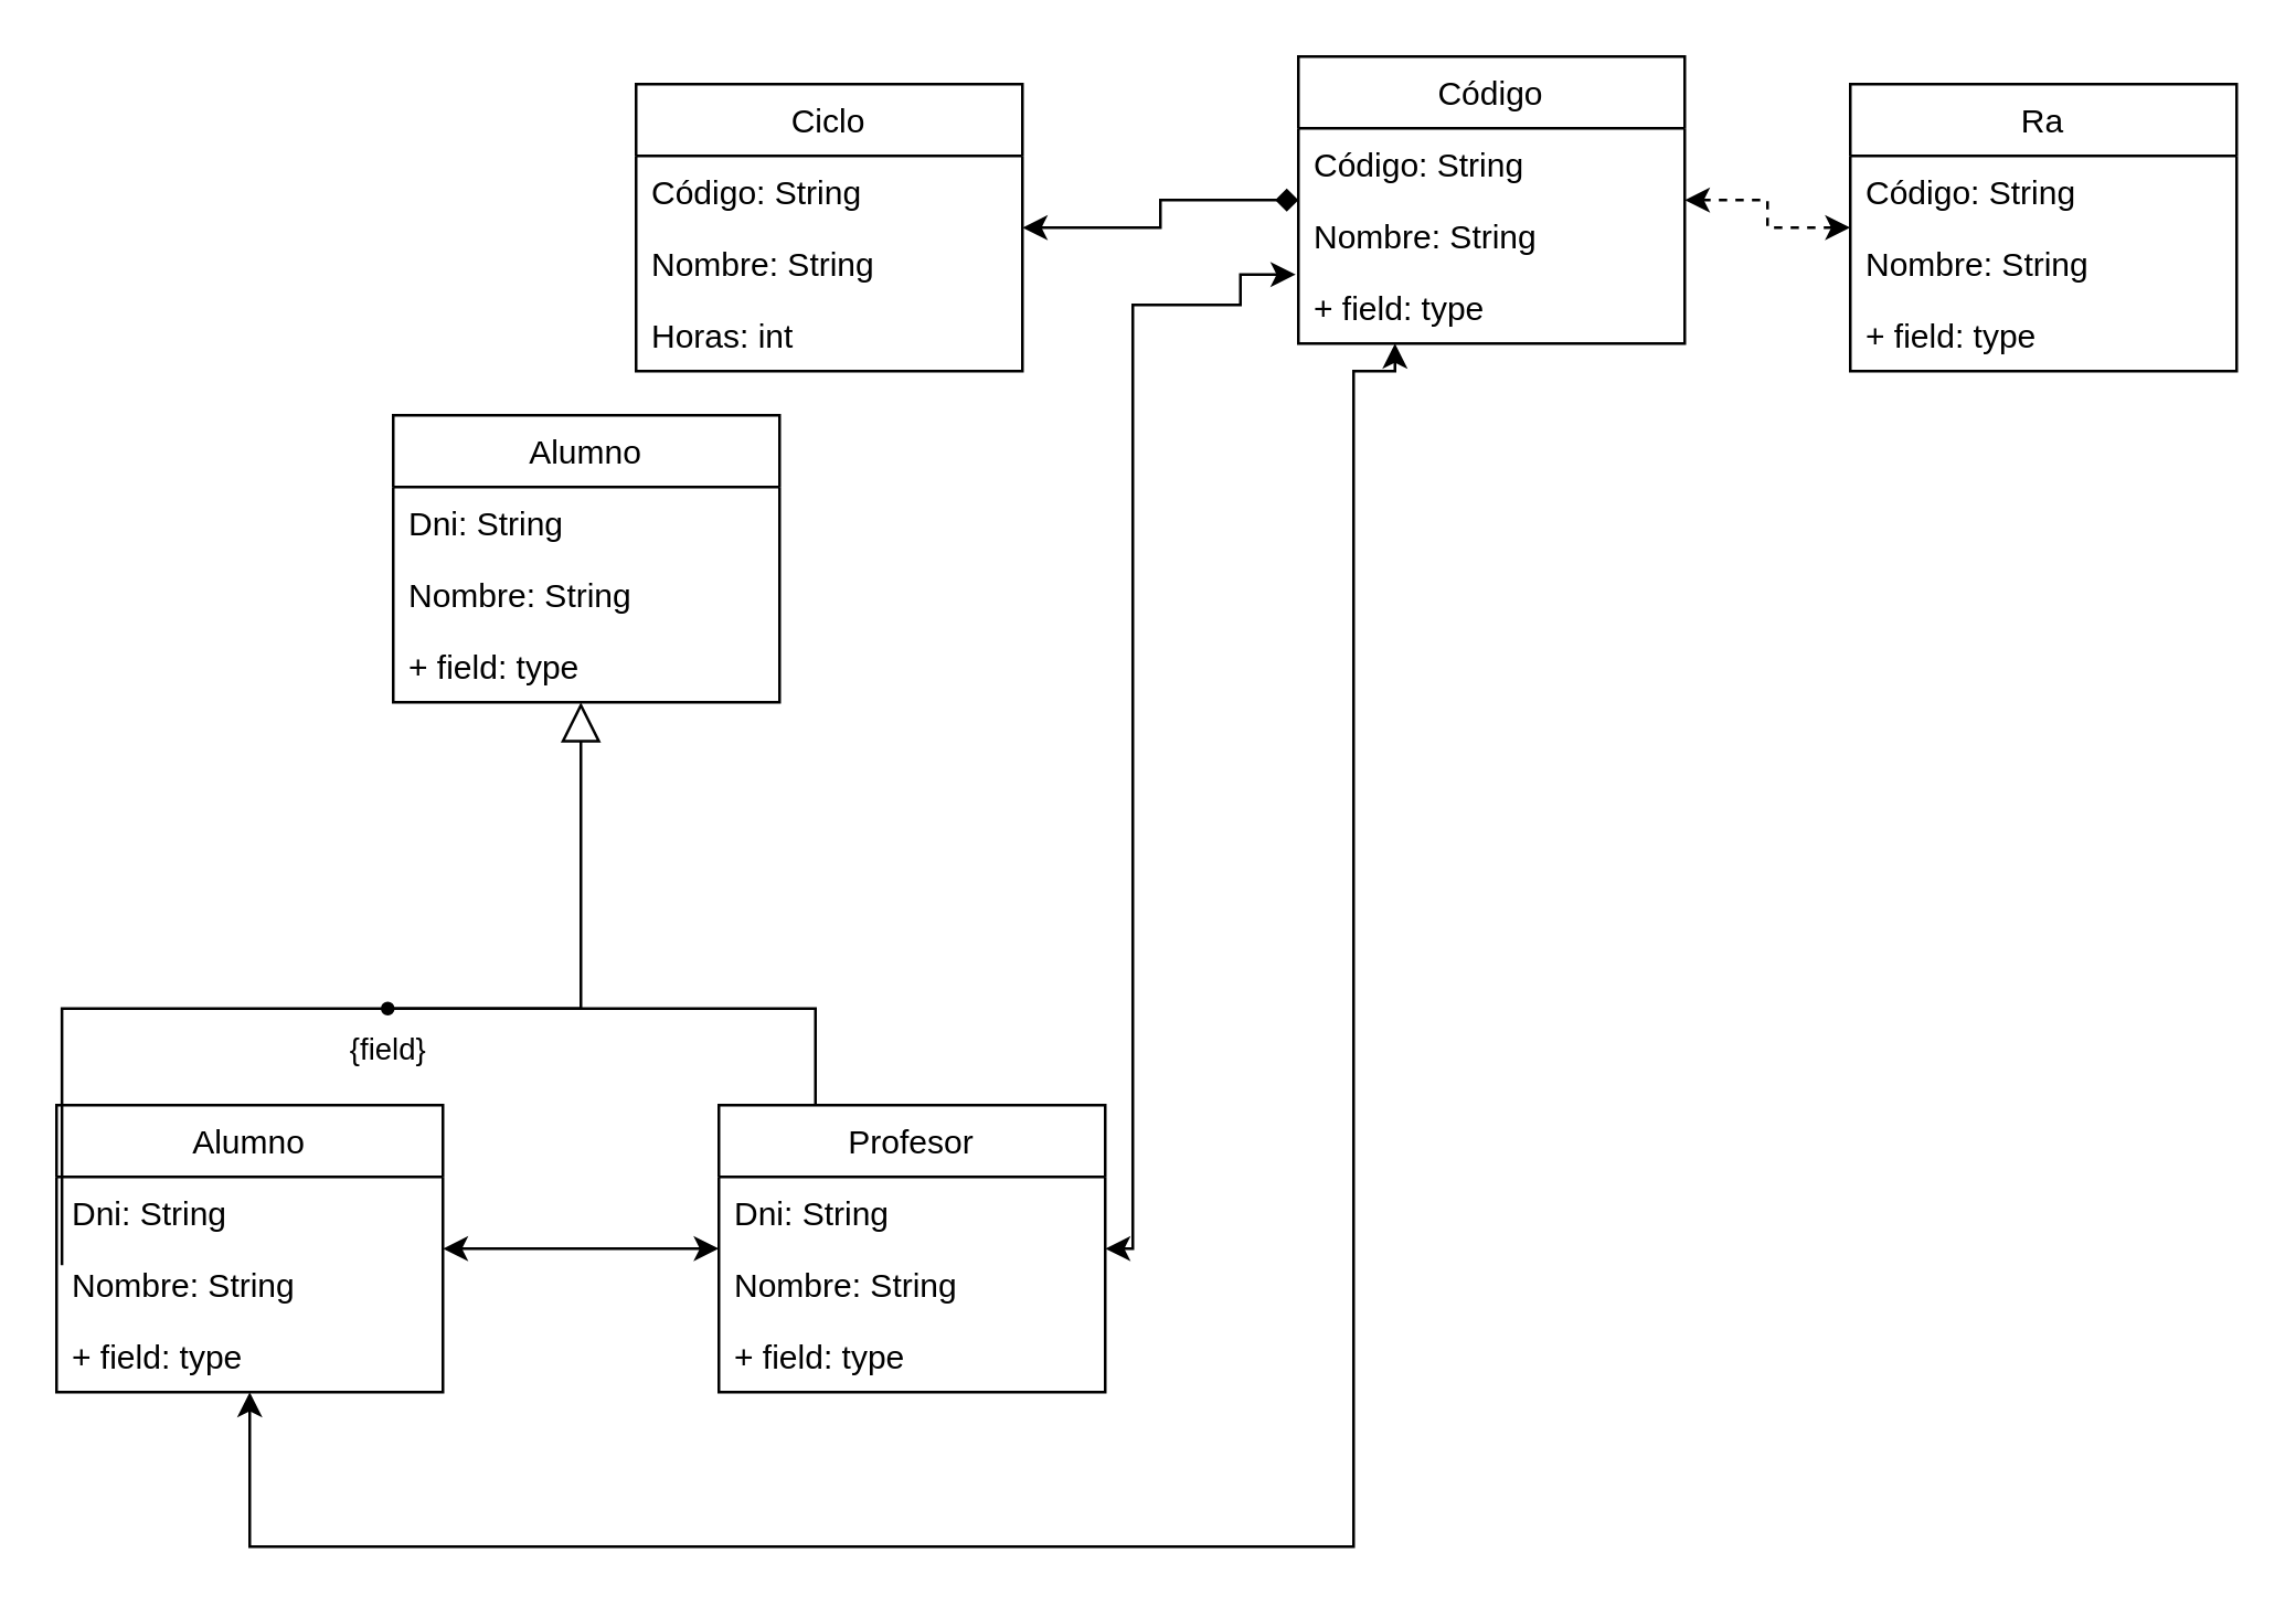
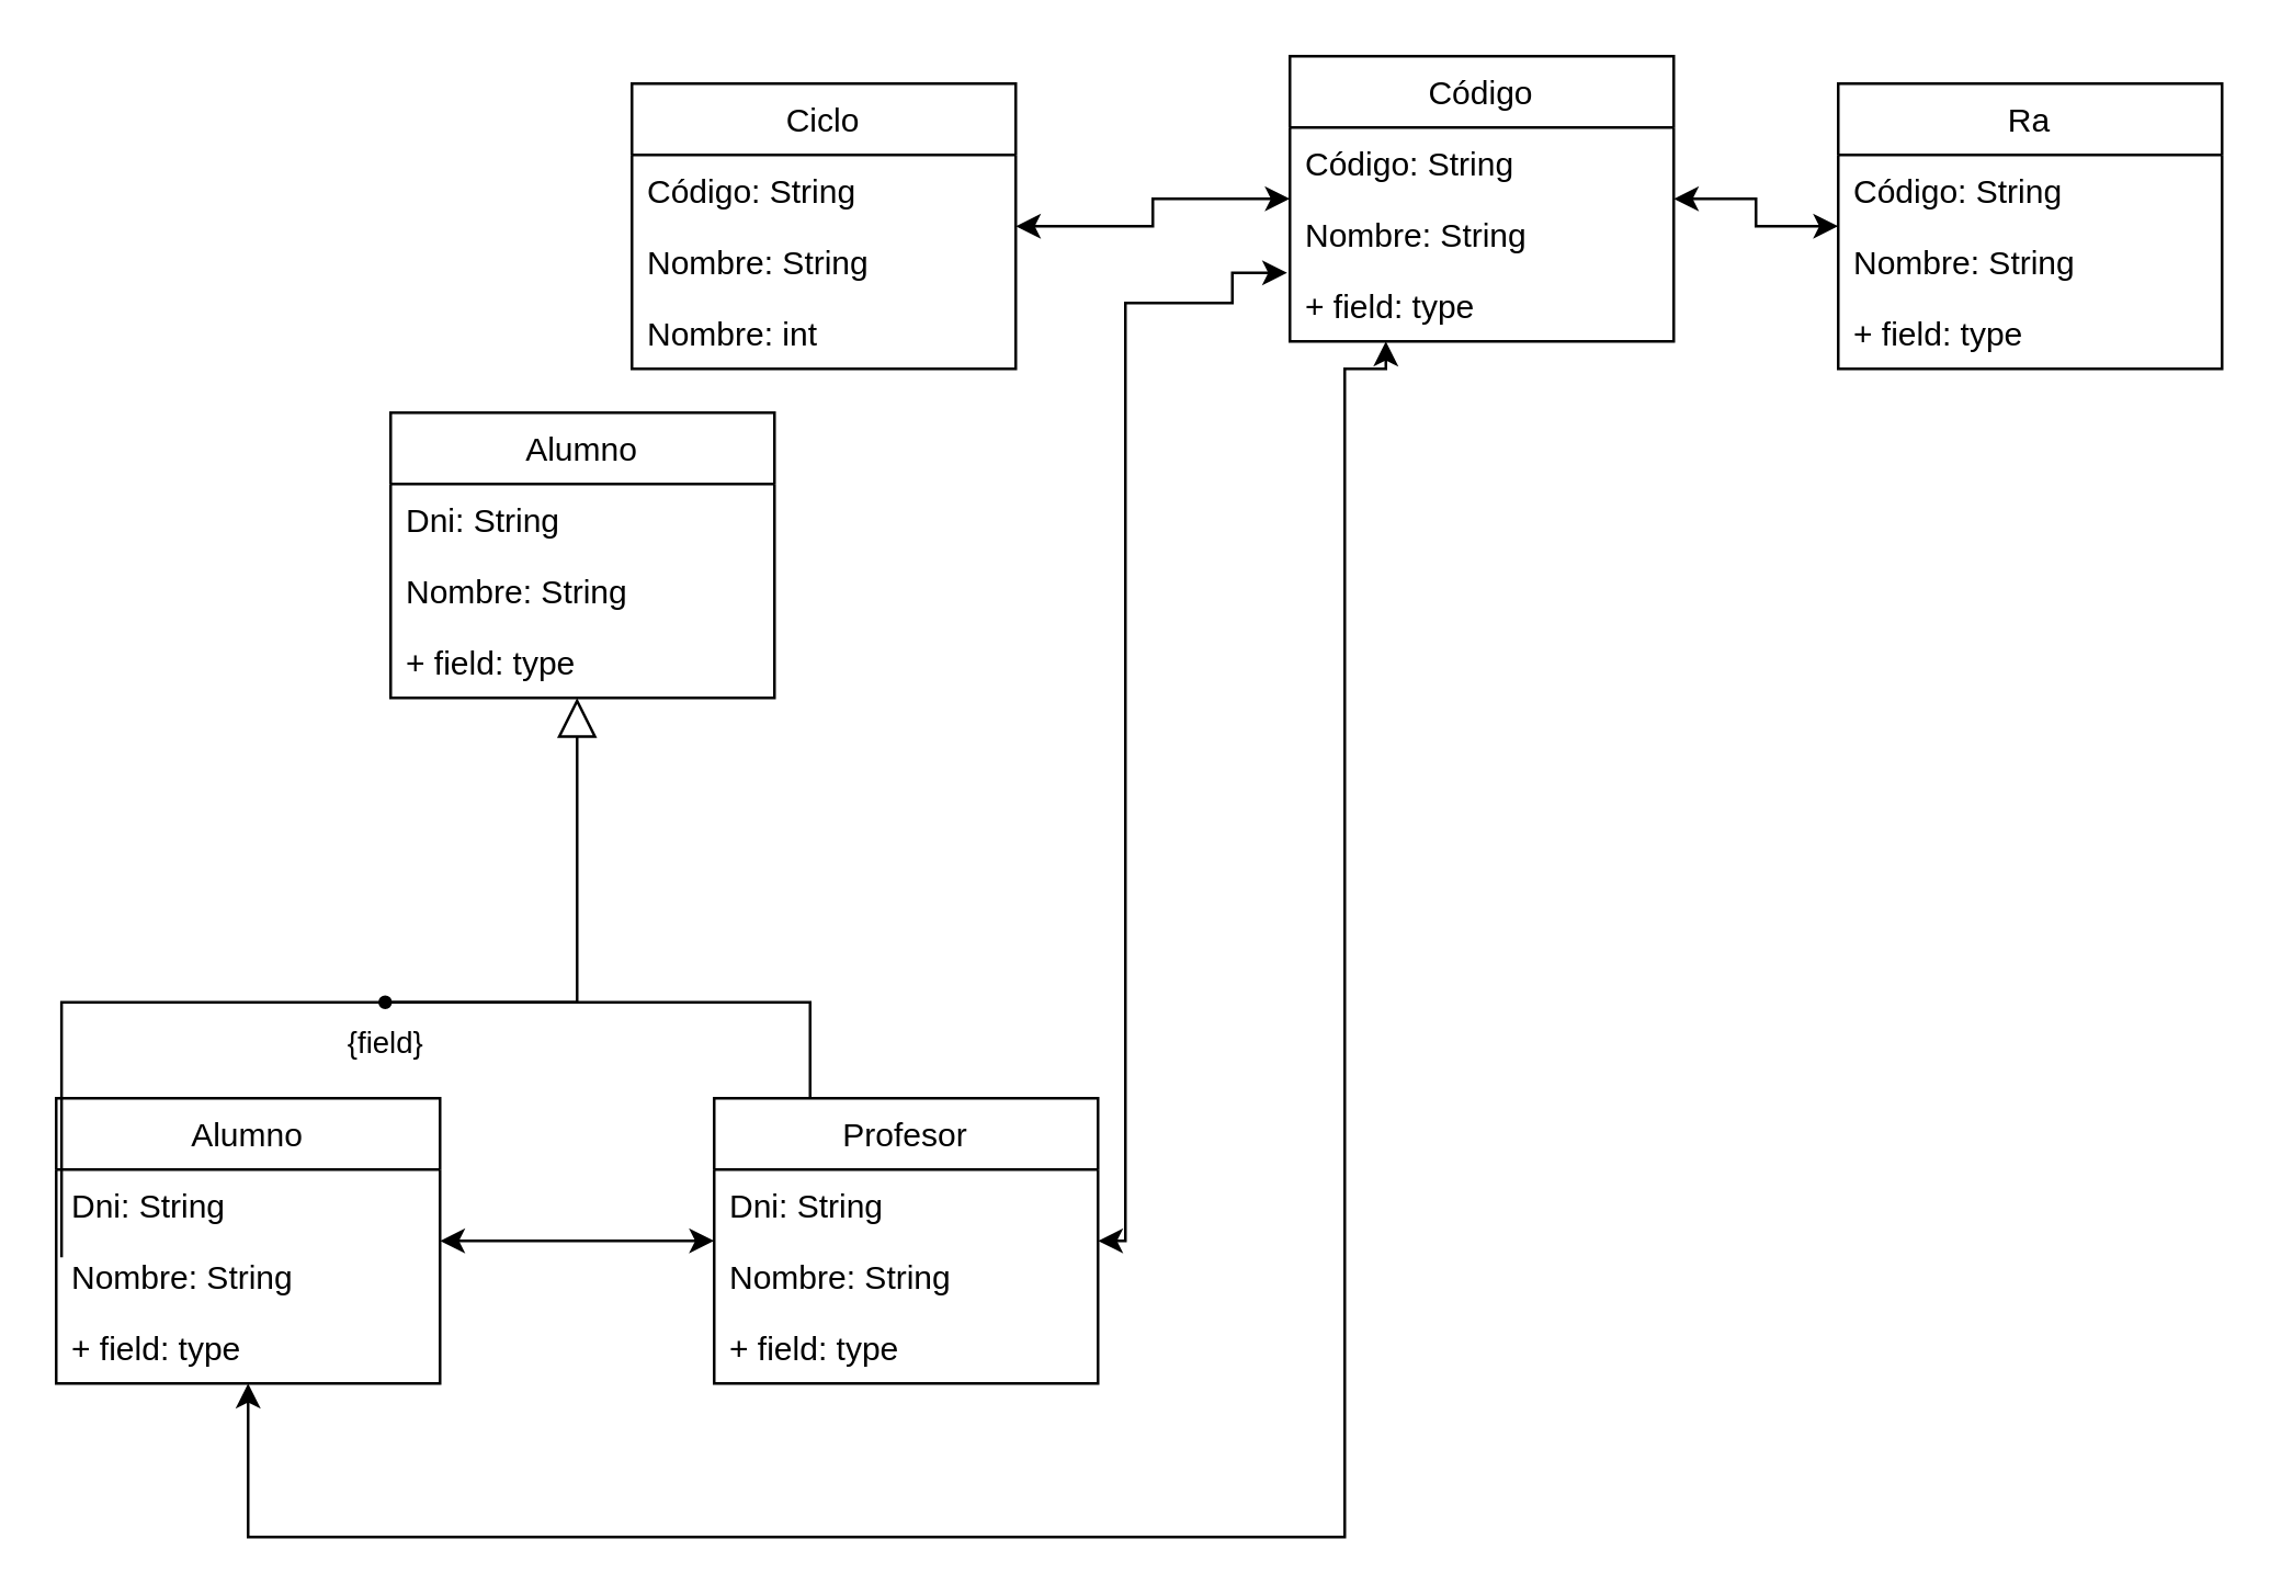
- <mxCell id="2" value="" style="edgeStyle=orthogonalEdgeStyle;rounded=0;orthogonalLoop=1;jettySize=auto;html=1;startArrow=classic;startFill=1;endArrow=diamond;" parent="1" source="3" target="9" edge="1"><mxGeometry relative="1" as="geometry" /></mxCell>
+ <mxCell id="2" value="" style="edgeStyle=orthogonalEdgeStyle;rounded=0;orthogonalLoop=1;jettySize=auto;html=1;startArrow=classic;startFill=1;" parent="1" source="3" target="9" edge="1"><mxGeometry relative="1" as="geometry" /></mxCell>
- <mxCell id="7" value="" style="edgeStyle=orthogonalEdgeStyle;rounded=0;orthogonalLoop=1;jettySize=auto;html=1;startArrow=classic;startFill=1;dashed=1;" parent="1" source="9" target="13" edge="1"><mxGeometry relative="1" as="geometry" /></mxCell>
+ <mxCell id="7" value="" style="edgeStyle=orthogonalEdgeStyle;rounded=0;orthogonalLoop=1;jettySize=auto;html=1;startArrow=classic;startFill=1;" parent="1" source="9" target="13" edge="1"><mxGeometry relative="1" as="geometry" /></mxCell>
- <mxCell id="6" value="Horas: int" style="text;strokeColor=none;fillColor=none;align=left;verticalAlign=top;spacingLeft=4;spacingRight=4;overflow=hidden;rotatable=0;points=[[0,0.5],[1,0.5]];portConstraint=eastwest;" parent="3" vertex="1"><mxGeometry y="78" width="140" height="26" as="geometry" /></mxCell>
+ <mxCell id="6" value="Nombre: int" style="text;strokeColor=none;fillColor=none;align=left;verticalAlign=top;spacingLeft=4;spacingRight=4;overflow=hidden;rotatable=0;points=[[0,0.5],[1,0.5]];portConstraint=eastwest;" parent="3" vertex="1"><mxGeometry y="78" width="140" height="26" as="geometry" /></mxCell>
